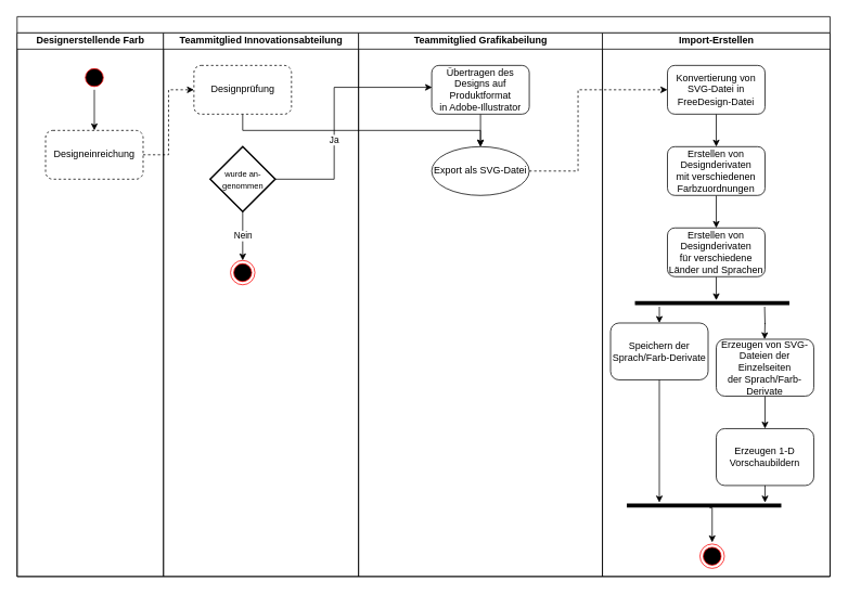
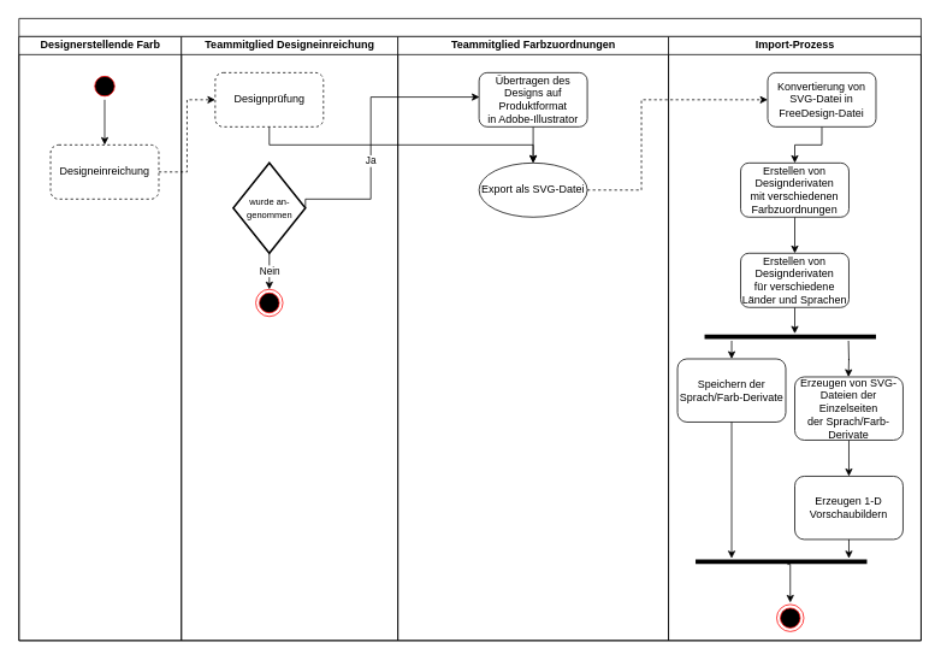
- <mxCell id="7" value="Teammitglied Innovationsabteilung" style="swimlane;html=1;startSize=20;" vertex="1" parent="2"><mxGeometry x="180" y="20" width="240" height="669" as="geometry" /></mxCell>
+ <mxCell id="7" value="Teammitglied Designeinreichung" style="swimlane;html=1;startSize=20;" vertex="1" parent="2"><mxGeometry x="180" y="20" width="240" height="669" as="geometry" /></mxCell>
- <mxCell id="13" value="Teammitglied&amp;nbsp;Grafikabeilung" style="swimlane;html=1;startSize=20;" vertex="1" parent="2"><mxGeometry x="420" y="20" width="300" height="669" as="geometry" /></mxCell>
+ <mxCell id="13" value="Teammitglied&amp;nbsp;Farbzuordnungen" style="swimlane;html=1;startSize=20;" vertex="1" parent="2"><mxGeometry x="420" y="20" width="300" height="669" as="geometry" /></mxCell>
- <mxCell id="20" value="Import-Erstellen" style="swimlane;html=1;startSize=20;" vertex="1" parent="2"><mxGeometry x="720" y="20" width="280" height="669" as="geometry" /></mxCell>
+ <mxCell id="20" value="Import-Prozess" style="swimlane;html=1;startSize=20;" vertex="1" parent="2"><mxGeometry x="720" y="20" width="280" height="669" as="geometry" /></mxCell>
- <mxCell id="26" value="Konvertierung von SVG-Datei in FreeDesign-Datei" style="rounded=1;whiteSpace=wrap;html=1;" vertex="1" parent="20"><mxGeometry x="80" y="40" width="120" height="60" as="geometry" /></mxCell>
+ <mxCell id="26" value="Konvertierung von SVG-Datei in FreeDesign-Datei" style="rounded=1;whiteSpace=wrap;html=1;" vertex="1" parent="20"><mxGeometry x="110" y="40" width="120" height="60" as="geometry" /></mxCell>
- <mxCell id="10" value="&lt;font style=&quot;font-size: 10px&quot;&gt;wurde an-genommen&lt;/font&gt;" style="rhombus;whiteSpace=wrap;html=1;strokeWidth=2;" vertex="1" parent="7"><mxGeometry x="57.5" y="140" width="80" height="80" as="geometry" /></mxCell>
+ <mxCell id="10" value="&lt;font style=&quot;font-size: 10px&quot;&gt;wurde an-genommen&lt;/font&gt;" style="rhombus;whiteSpace=wrap;html=1;strokeWidth=2;" vertex="1" parent="7"><mxGeometry x="57.5" y="140" width="80" height="100" as="geometry" /></mxCell>
